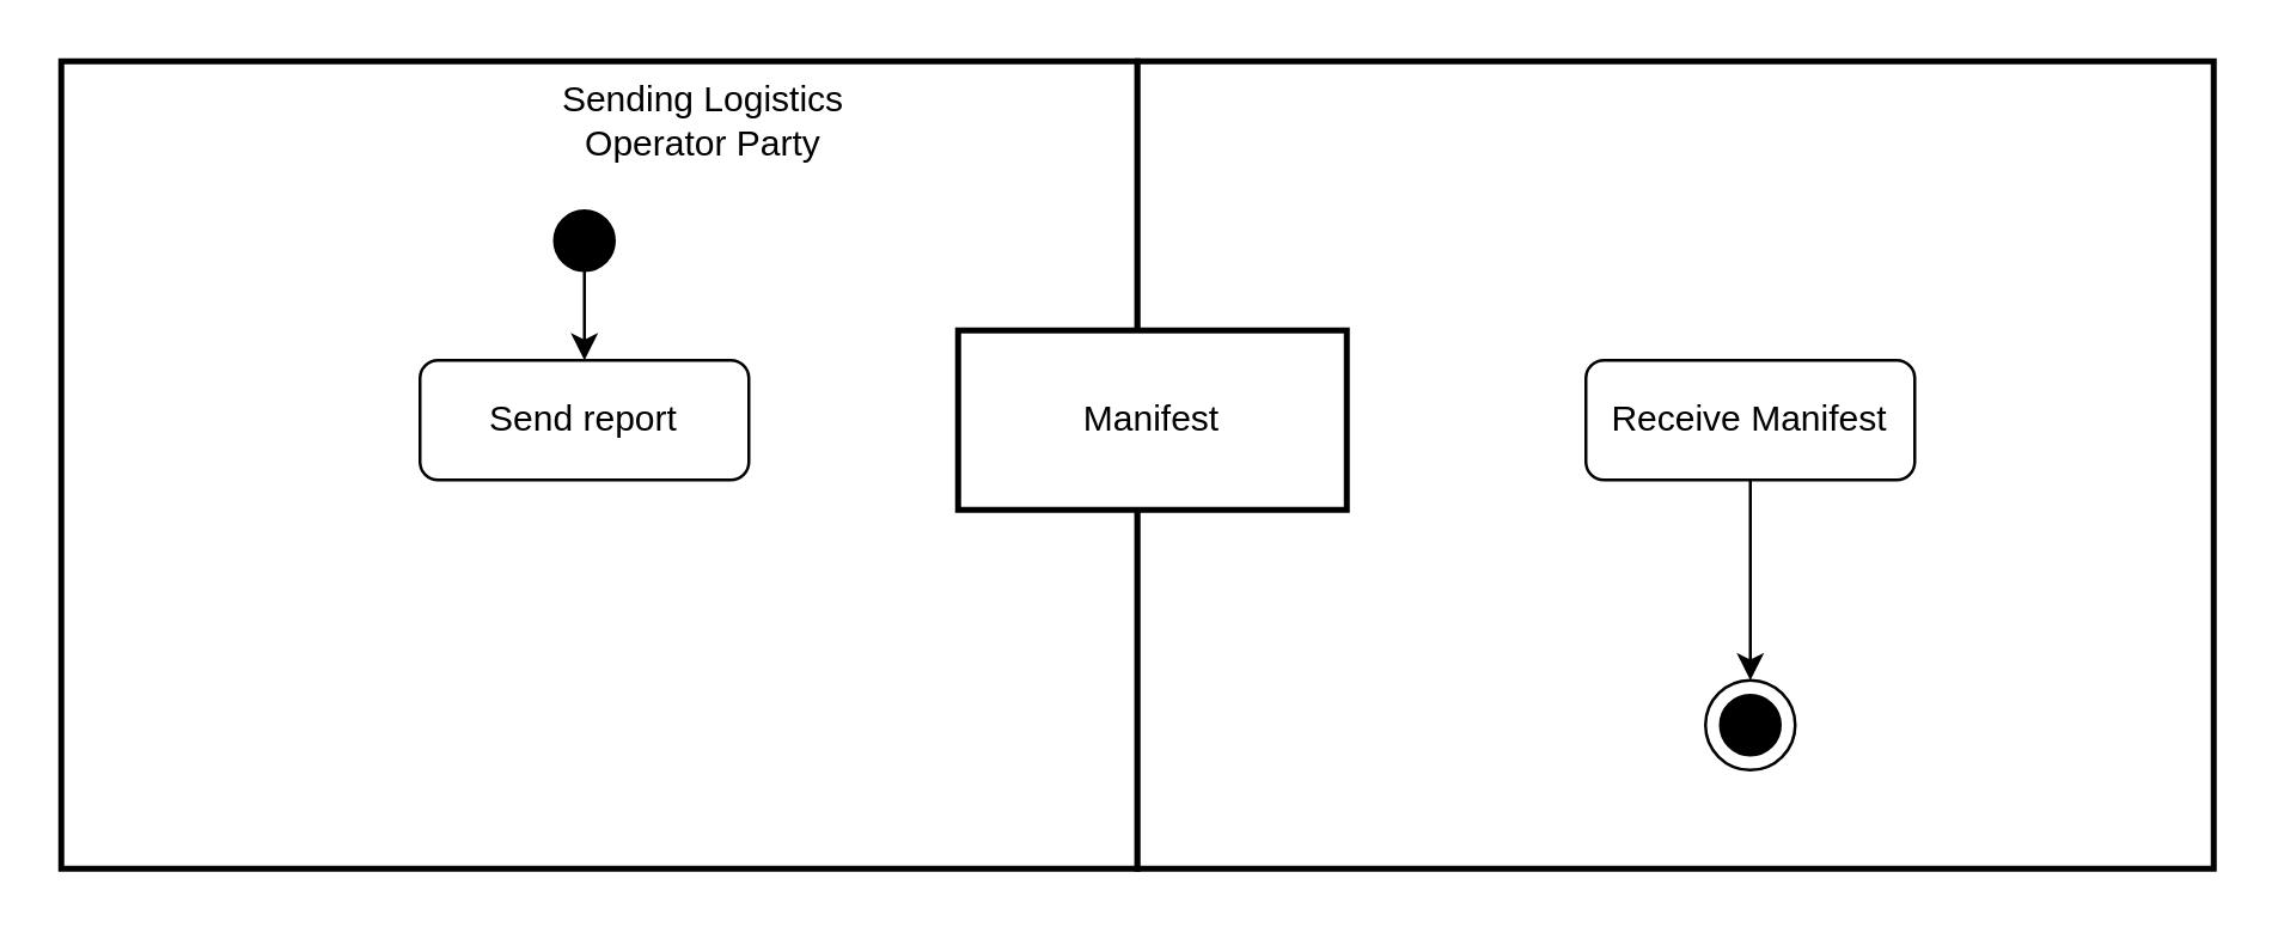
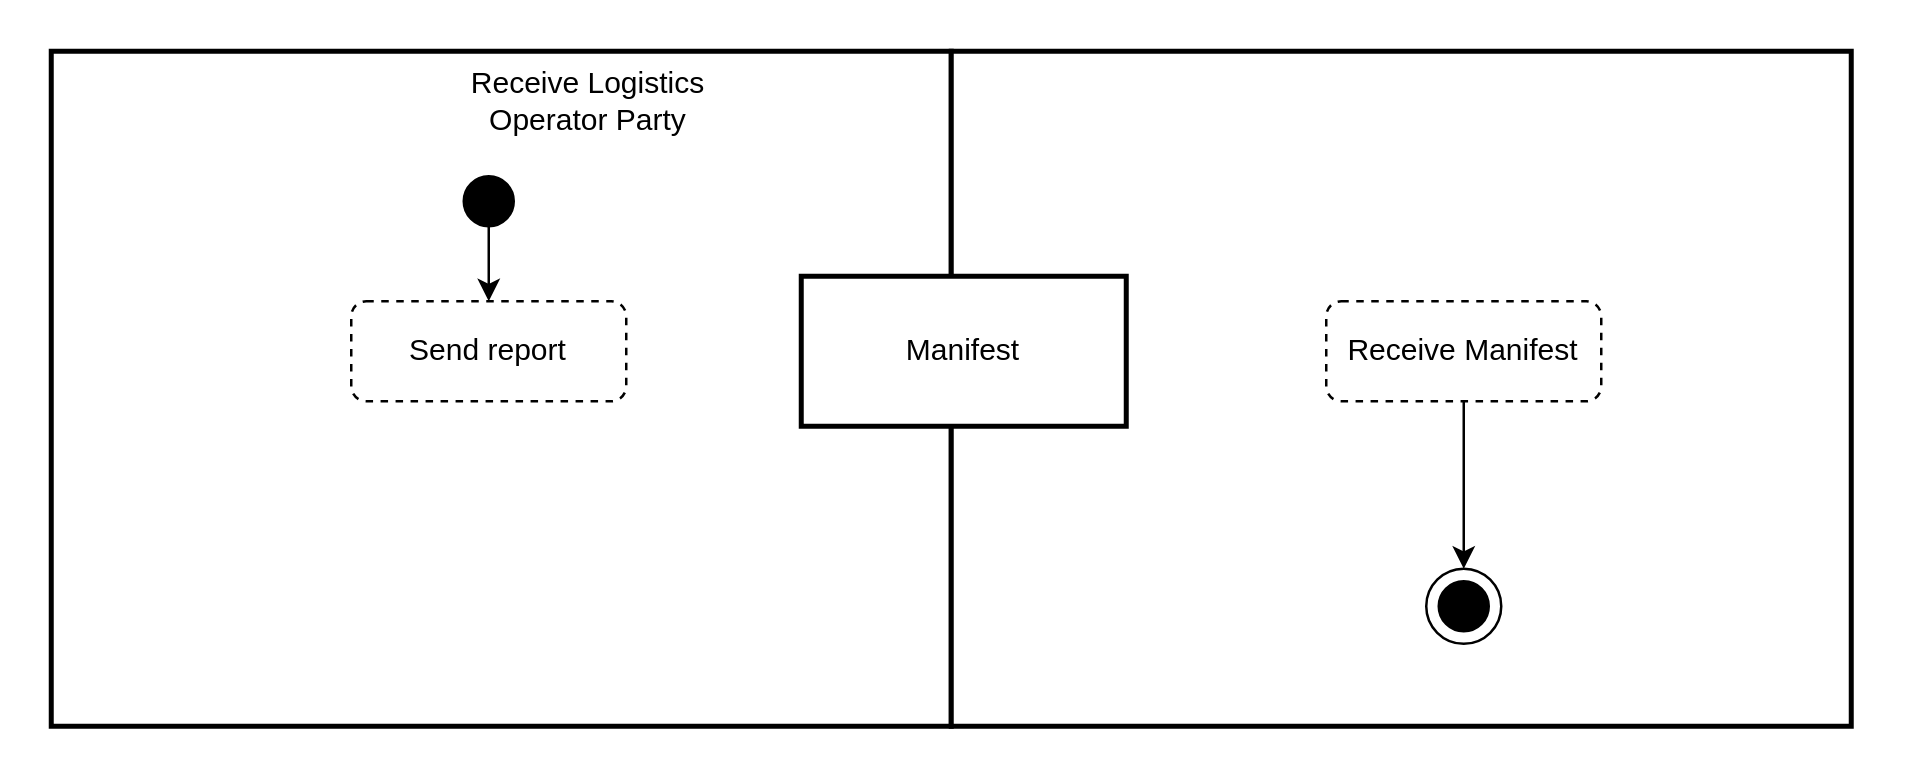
- <mxCell id="6" value="Sending Logistics Operator Party" style="text;html=1;strokeColor=none;fillColor=none;align=center;verticalAlign=middle;whiteSpace=wrap;rounded=0;" parent="1" vertex="1"><mxGeometry x="170" y="30" width="130" height="20" as="geometry" /></mxCell>
+ <mxCell id="6" value="Receive Logistics Operator Party" style="text;html=1;strokeColor=none;fillColor=none;align=center;verticalAlign=middle;whiteSpace=wrap;rounded=0;" parent="1" vertex="1"><mxGeometry x="170" y="30" width="130" height="20" as="geometry" /></mxCell>
- <mxCell id="7" value="Send report" style="rounded=1;whiteSpace=wrap;html=1;strokeWidth=1;fillColor=#FFFFFF;" parent="1" vertex="1"><mxGeometry x="140" y="120" width="110" height="40" as="geometry" /></mxCell>
+ <mxCell id="7" value="Send report" style="rounded=1;whiteSpace=wrap;html=1;strokeWidth=1;fillColor=#FFFFFF;dashed=1;" parent="1" vertex="1"><mxGeometry x="140" y="120" width="110" height="40" as="geometry" /></mxCell>
- <mxCell id="10" value="Receive Manifest" style="rounded=1;whiteSpace=wrap;html=1;strokeWidth=1;fillColor=#FFFFFF;" parent="1" vertex="1"><mxGeometry x="530" y="120" width="110" height="40" as="geometry" /></mxCell>
+ <mxCell id="10" value="Receive Manifest" style="rounded=1;whiteSpace=wrap;html=1;strokeWidth=1;fillColor=#FFFFFF;dashed=1;" parent="1" vertex="1"><mxGeometry x="530" y="120" width="110" height="40" as="geometry" /></mxCell>
